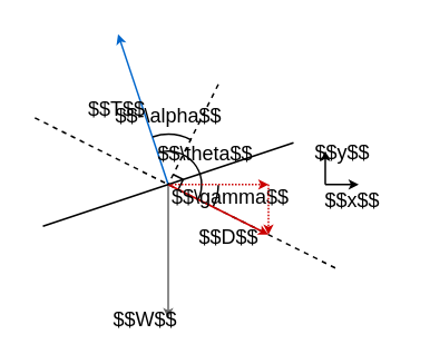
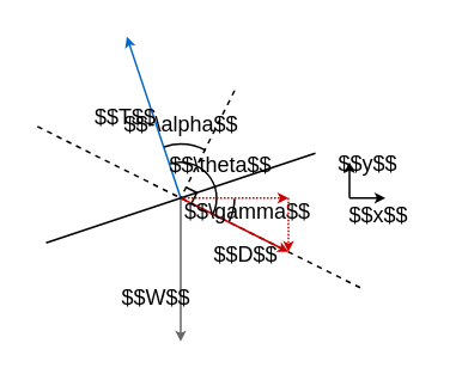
- <mxCell id="12" value="$$W$$" style="text;html=1;align=center;verticalAlign=middle;resizable=0;points=[];autosize=1;strokeColor=none;fillColor=none;" parent="1" vertex="1"><mxGeometry x="61" y="181" width="50" height="20" as="geometry" /></mxCell>
+ <mxCell id="12" value="$$W$$" style="text;html=1;align=center;verticalAlign=middle;resizable=0;points=[];autosize=1;strokeColor=none;fillColor=none;" parent="1" vertex="1"><mxGeometry x="61" y="156" width="50" height="20" as="geometry" /></mxCell>
